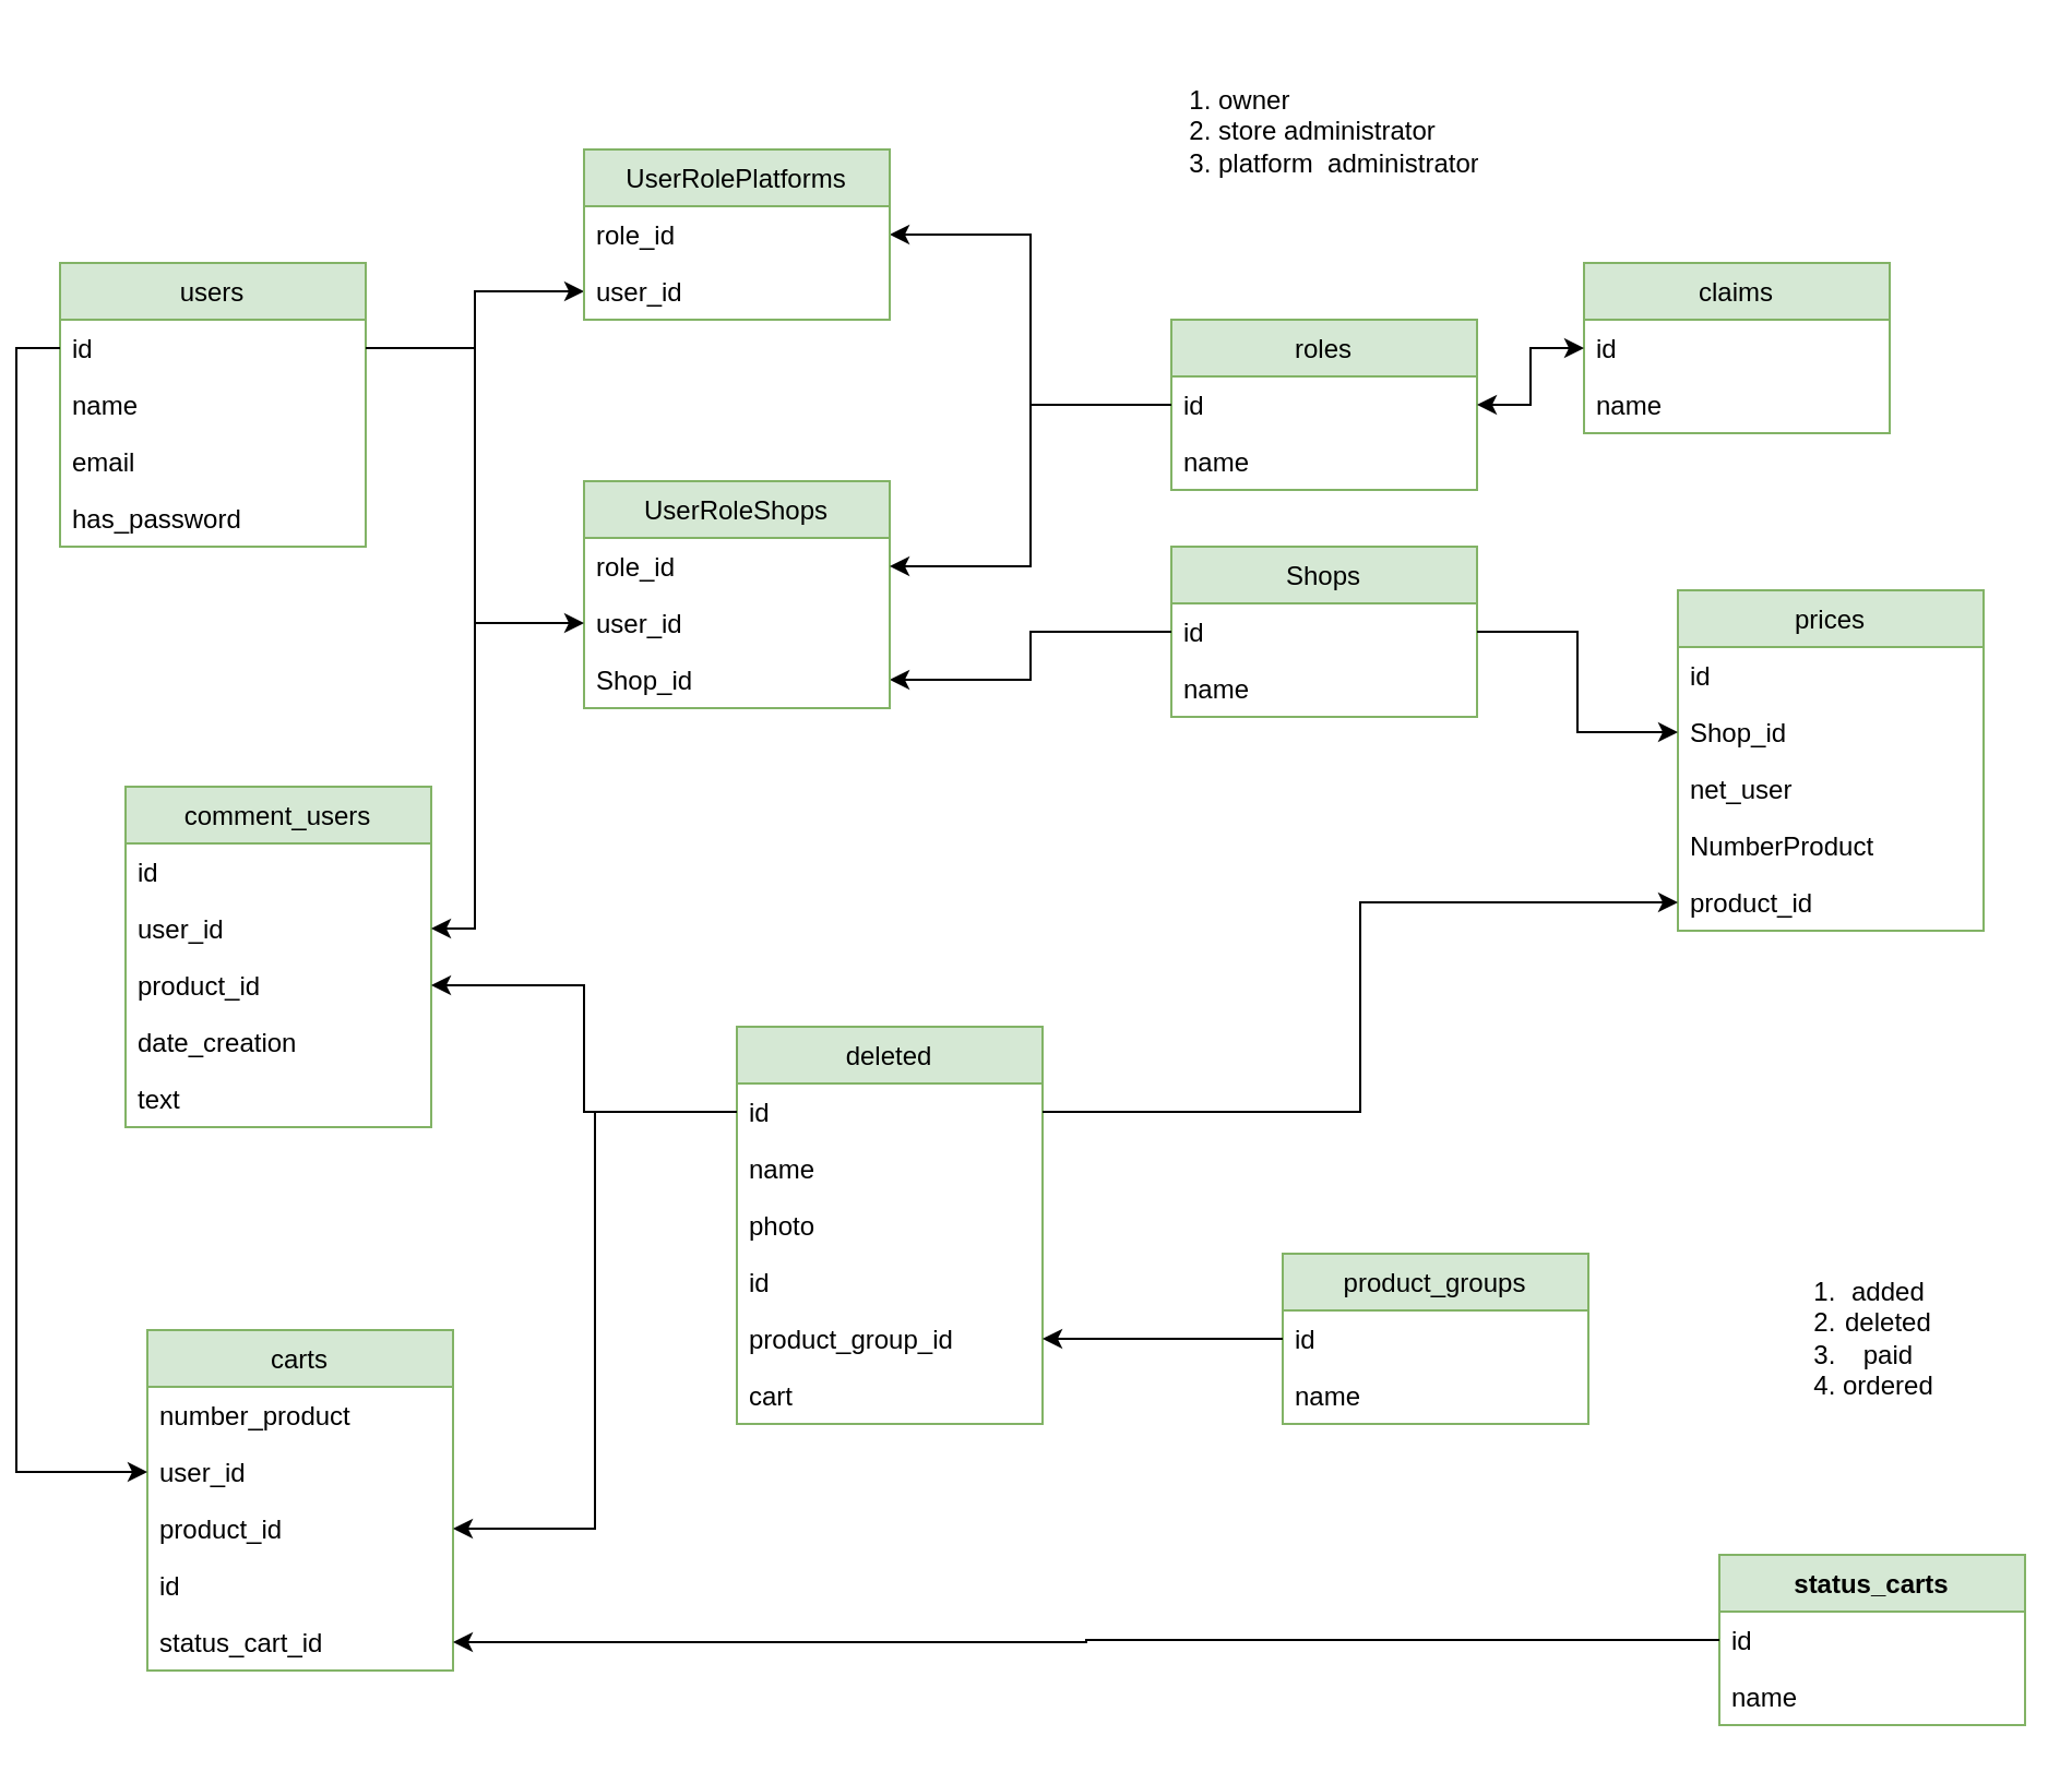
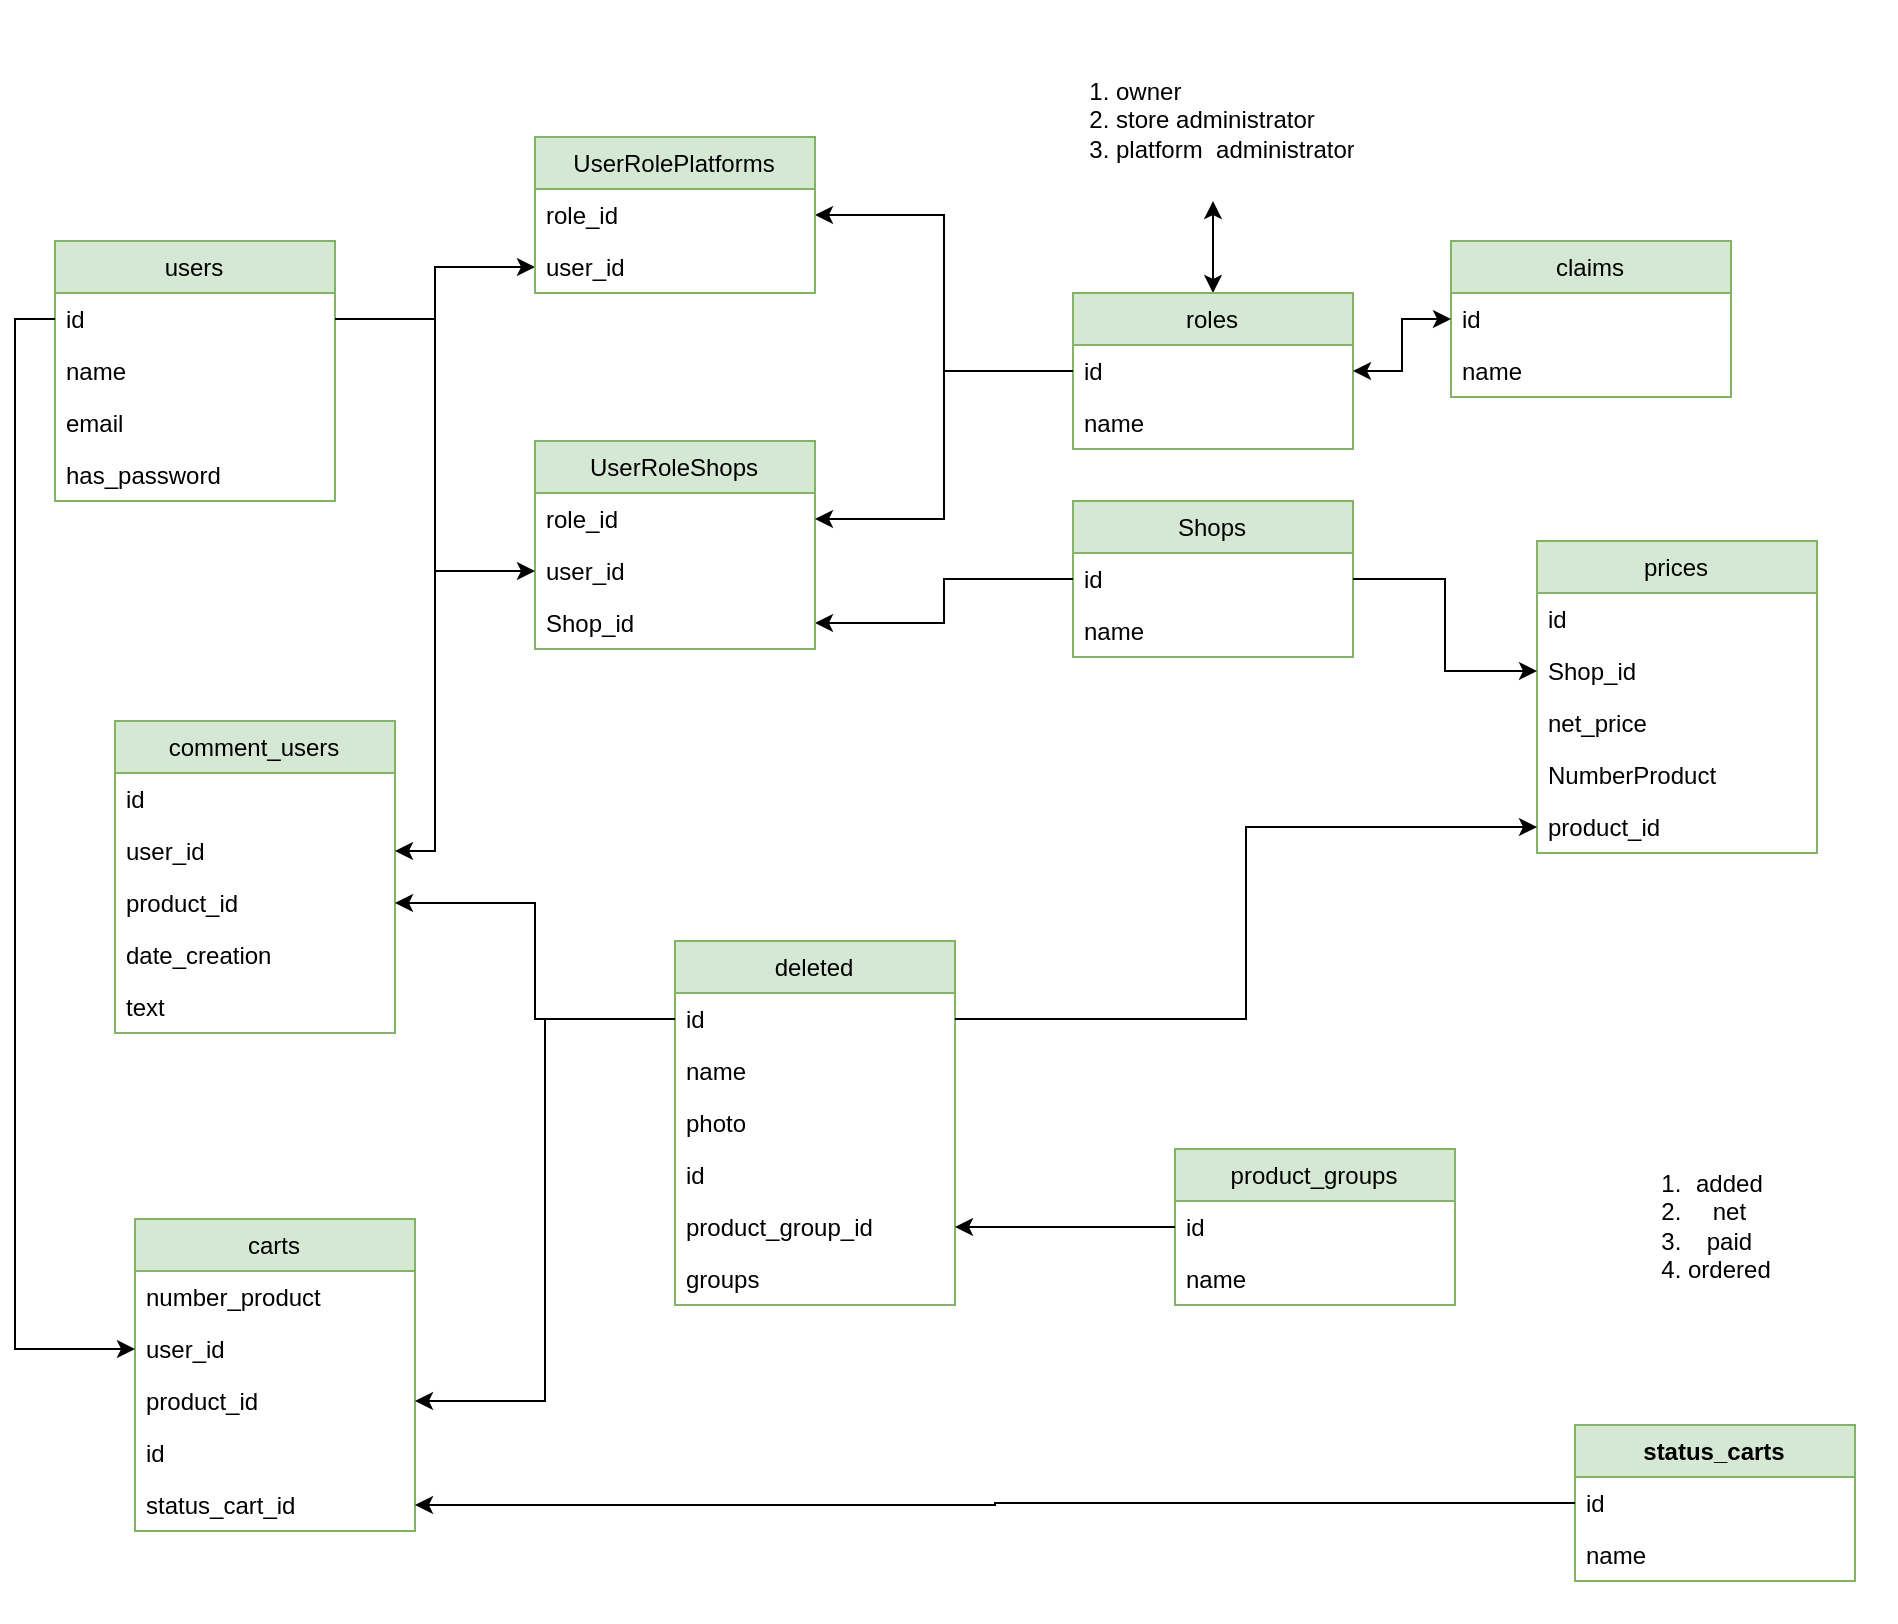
+ <mxCell id="17" style="edgeStyle=orthogonalEdgeStyle;rounded=0;orthogonalLoop=1;jettySize=auto;html=1;startArrow=classic;startFill=1;exitX=0.5;exitY=1;exitDx=0;exitDy=0;" parent="1" source="18" target="19" edge="1"><mxGeometry relative="1" as="geometry" /></mxCell>
- <mxCell id="41" value="net_user" style="text;strokeColor=none;fillColor=none;align=left;verticalAlign=top;spacingLeft=4;spacingRight=4;overflow=hidden;rotatable=0;points=[[0,0.5],[1,0.5]];portConstraint=eastwest;" parent="38" vertex="1"><mxGeometry y="78" width="140" height="26" as="geometry" /></mxCell>
+ <mxCell id="41" value="net_price" style="text;strokeColor=none;fillColor=none;align=left;verticalAlign=top;spacingLeft=4;spacingRight=4;overflow=hidden;rotatable=0;points=[[0,0.5],[1,0.5]];portConstraint=eastwest;" parent="38" vertex="1"><mxGeometry y="78" width="140" height="26" as="geometry" /></mxCell>
- <mxCell id="37" value="&lt;ol&gt;&lt;li style=&quot;text-align: center&quot;&gt;added&lt;/li&gt;&lt;li style=&quot;text-align: center&quot;&gt;deleted&lt;/li&gt;&lt;li style=&quot;text-align: center&quot;&gt;paid&lt;/li&gt;&lt;li style=&quot;text-align: center&quot;&gt;ordered&lt;br&gt;&lt;/li&gt;&lt;/ol&gt;" style="text;strokeColor=none;fillColor=none;html=1;whiteSpace=wrap;verticalAlign=middle;overflow=hidden;" parent="1" vertex="1"><mxGeometry x="795" y="563" width="110" height="100" as="geometry" /></mxCell>
+ <mxCell id="37" value="&lt;ol&gt;&lt;li style=&quot;text-align: center&quot;&gt;added&lt;/li&gt;&lt;li style=&quot;text-align: center&quot;&gt;net&lt;/li&gt;&lt;li style=&quot;text-align: center&quot;&gt;paid&lt;/li&gt;&lt;li style=&quot;text-align: center&quot;&gt;ordered&lt;br&gt;&lt;/li&gt;&lt;/ol&gt;" style="text;strokeColor=none;fillColor=none;html=1;whiteSpace=wrap;verticalAlign=middle;overflow=hidden;" parent="1" vertex="1"><mxGeometry x="795" y="563" width="110" height="100" as="geometry" /></mxCell>
- <mxCell id="8" value=" cart" style="text;strokeColor=none;fillColor=none;align=left;verticalAlign=top;spacingLeft=4;spacingRight=4;overflow=hidden;rotatable=0;points=[[0,0.5],[1,0.5]];portConstraint=eastwest;" parent="2" vertex="1"><mxGeometry y="156" width="140" height="26" as="geometry" /></mxCell>
+ <mxCell id="8" value=" groups" style="text;strokeColor=none;fillColor=none;align=left;verticalAlign=top;spacingLeft=4;spacingRight=4;overflow=hidden;rotatable=0;points=[[0,0.5],[1,0.5]];portConstraint=eastwest;" parent="2" vertex="1"><mxGeometry y="156" width="140" height="26" as="geometry" /></mxCell>
